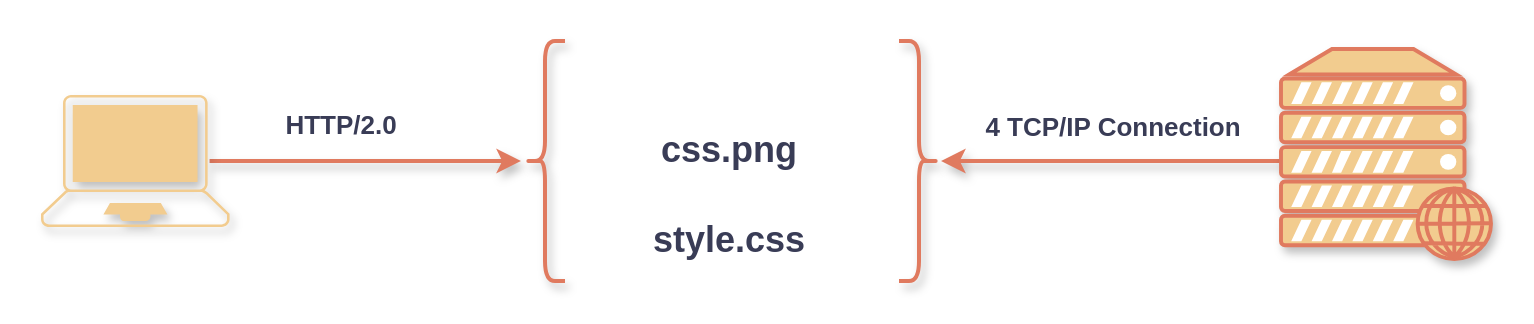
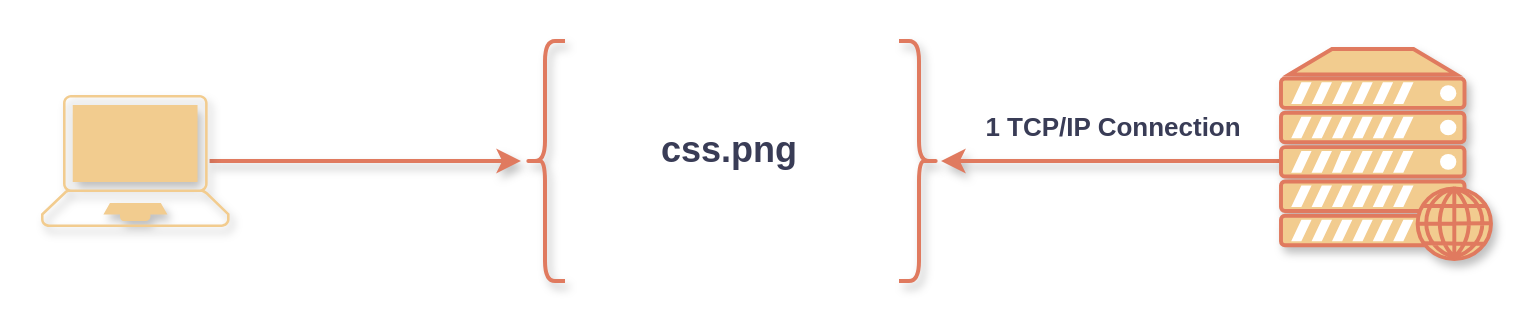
- <mxCell id="9" value="&lt;b&gt;&lt;font style=&quot;font-size: 13px;&quot;&gt;HTTP/2.0&lt;/font&gt;&lt;/b&gt;" style="text;html=1;align=center;verticalAlign=middle;resizable=0;points=[];autosize=1;strokeColor=none;fillColor=none;labelBackgroundColor=none;fontColor=#393C56;rounded=1;shadow=1;" vertex="1" parent="1"><mxGeometry x="130" y="47" width="80" height="30" as="geometry" /></mxCell>
- <mxCell id="10" value="&lt;b&gt;&lt;font style=&quot;font-size: 13px;&quot;&gt;4 TCP/IP Connection&lt;/font&gt;&lt;/b&gt;" style="text;html=1;align=center;verticalAlign=middle;resizable=0;points=[];autosize=1;strokeColor=none;fillColor=none;labelBackgroundColor=none;fontColor=#393C56;rounded=1;shadow=1;" vertex="1" parent="1"><mxGeometry x="481" y="48" width="150" height="30" as="geometry" /></mxCell>
+ <mxCell id="10" value="&lt;b&gt;&lt;font style=&quot;font-size: 13px;&quot;&gt;1 TCP/IP Connection&lt;/font&gt;&lt;/b&gt;" style="text;html=1;align=center;verticalAlign=middle;resizable=0;points=[];autosize=1;strokeColor=none;fillColor=none;labelBackgroundColor=none;fontColor=#393C56;rounded=1;shadow=1;" vertex="1" parent="1"><mxGeometry x="481" y="48" width="150" height="30" as="geometry" /></mxCell>
- <mxCell id="8" value="&lt;span style=&quot;font-size: 18px;&quot;&gt;&lt;b&gt;style.css&lt;br&gt;&lt;/b&gt;&lt;/span&gt;" style="text;html=1;align=center;verticalAlign=middle;resizable=0;points=[];autosize=1;strokeColor=none;fillColor=none;labelBackgroundColor=none;fontColor=#393C56;rounded=1;shadow=1;" vertex="1" parent="1"><mxGeometry x="314" y="100" width="100" height="40" as="geometry" /></mxCell>
